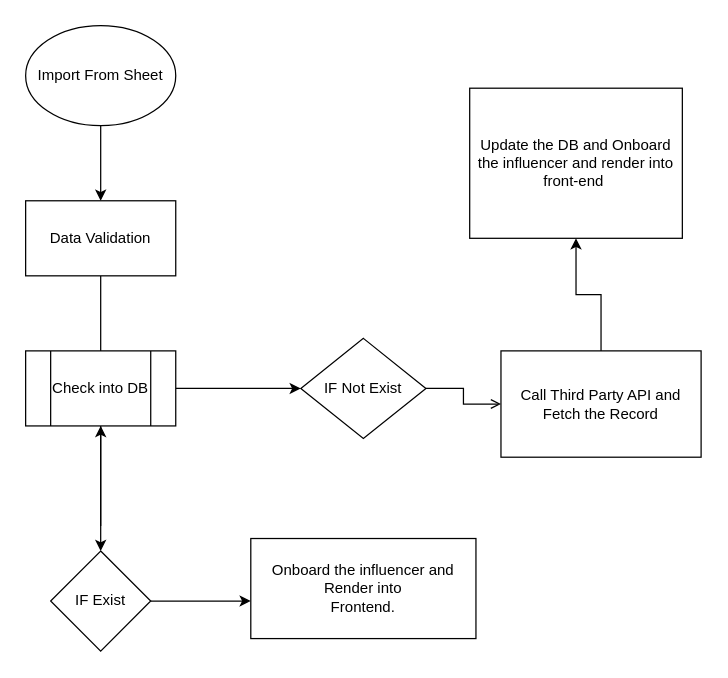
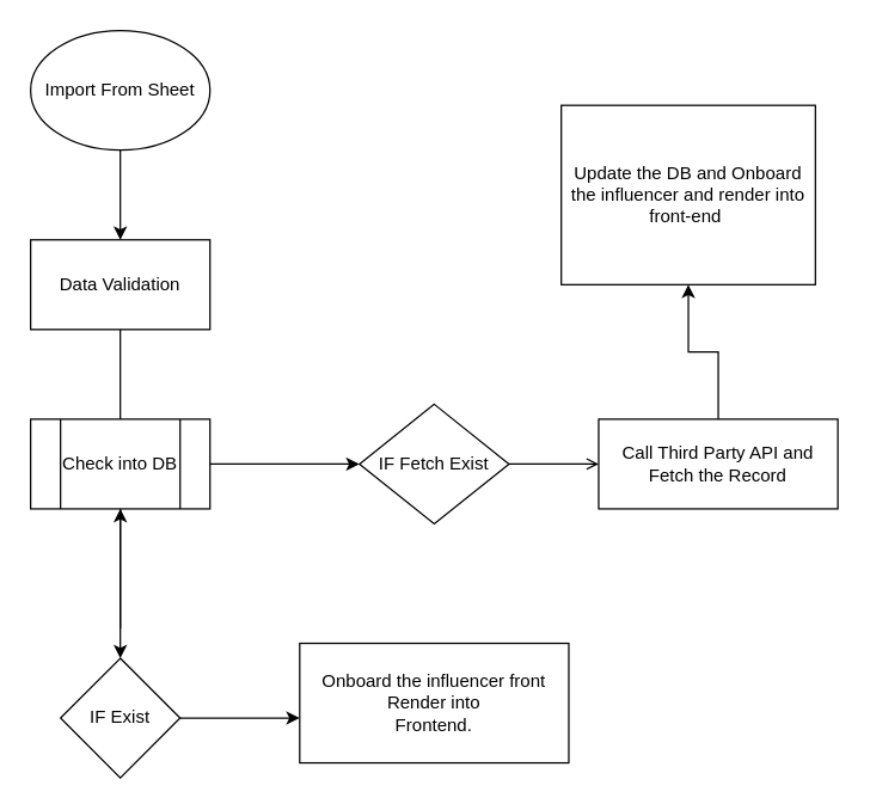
- <mxCell id="14" value="IF Not Exist" style="rhombus;whiteSpace=wrap;html=1;" vertex="1" parent="1"><mxGeometry x="240" y="270" width="100" height="80" as="geometry" /></mxCell>
+ <mxCell id="14" value="IF Fetch Exist" style="rhombus;whiteSpace=wrap;html=1;" vertex="1" parent="1"><mxGeometry x="240" y="270" width="100" height="80" as="geometry" /></mxCell>
- <mxCell id="16" value="Call Third Party API and Fetch the Record" style="rounded=0;whiteSpace=wrap;html=1;" vertex="1" parent="1"><mxGeometry x="400" y="280" width="160" height="85" as="geometry" /></mxCell>
+ <mxCell id="16" value="Call Third Party API and Fetch the Record" style="rounded=0;whiteSpace=wrap;html=1;" vertex="1" parent="1"><mxGeometry x="400" y="280" width="160" height="60" as="geometry" /></mxCell>
- <mxCell id="12" value="Onboard the influencer and Render into&lt;br&gt;Frontend." style="rounded=0;whiteSpace=wrap;html=1;" vertex="1" parent="1"><mxGeometry x="200" y="430" width="180" height="80" as="geometry" /></mxCell>
+ <mxCell id="12" value="Onboard the influencer front Render into&lt;br&gt;Frontend." style="rounded=0;whiteSpace=wrap;html=1;" vertex="1" parent="1"><mxGeometry x="200" y="430" width="180" height="80" as="geometry" /></mxCell>
